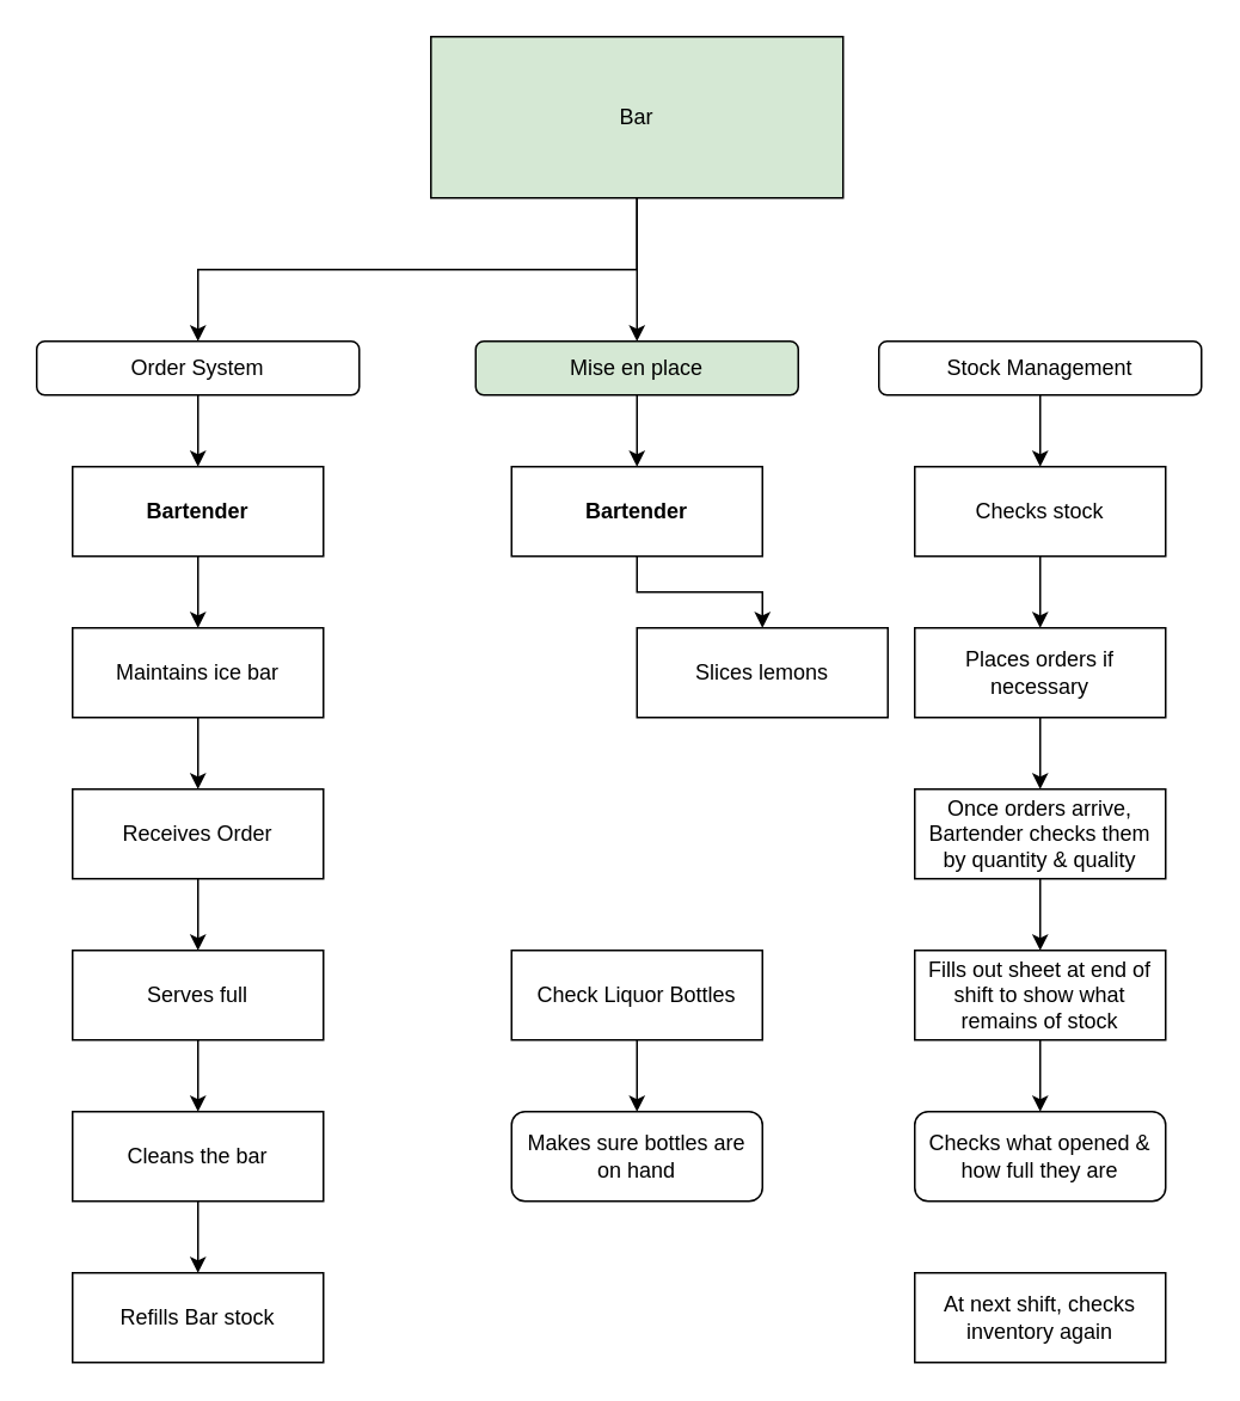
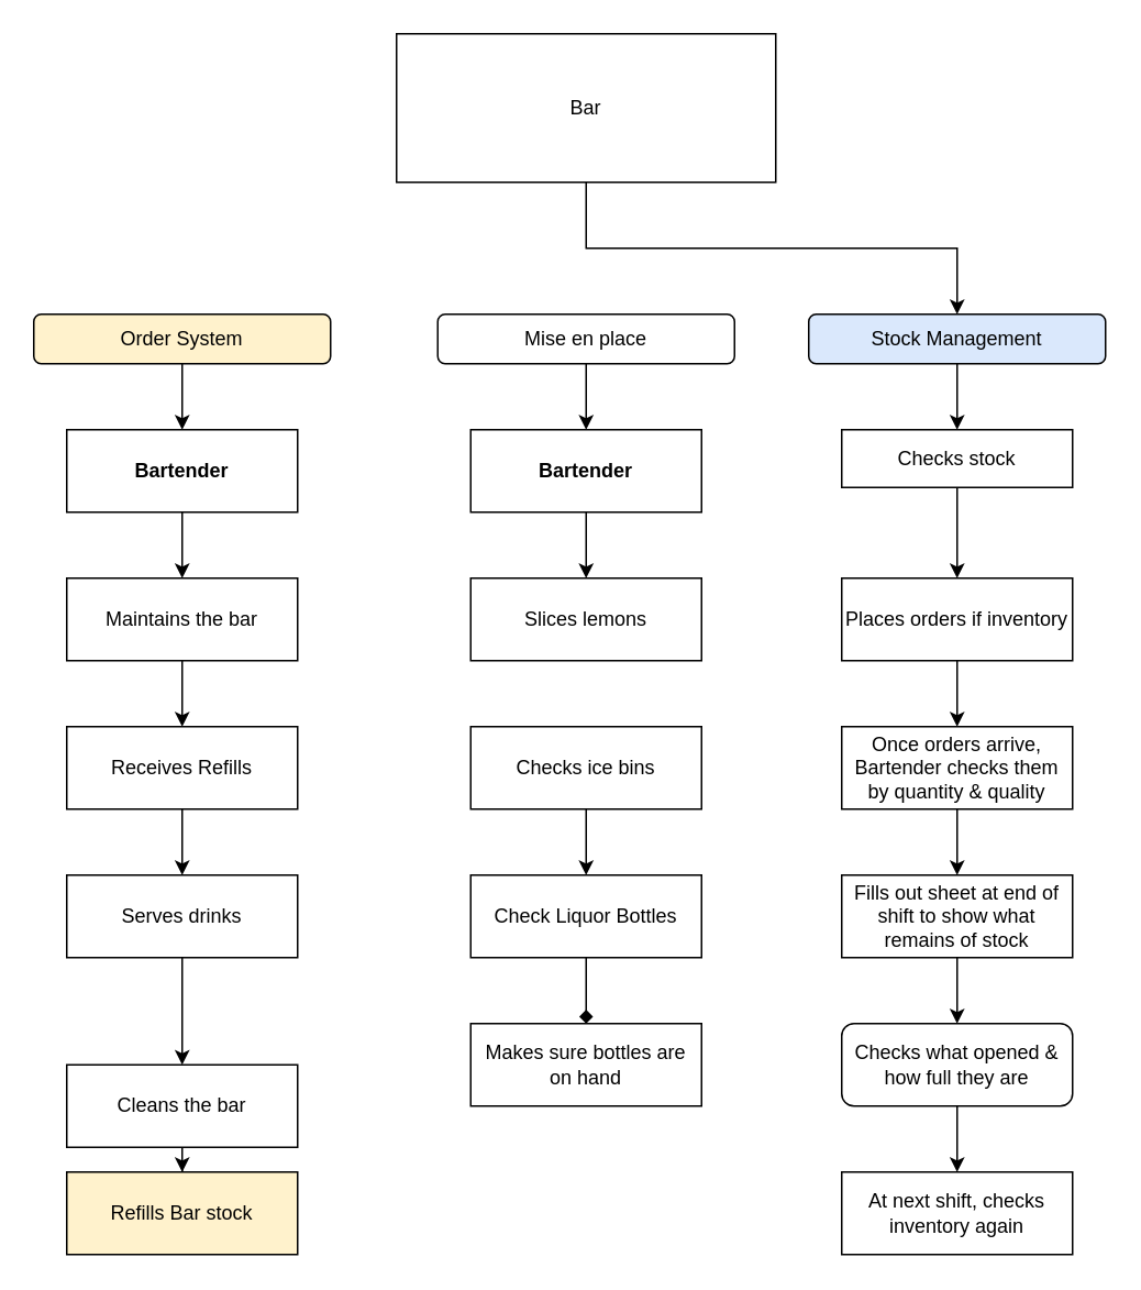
- <mxCell id="5" value="Bar" style="rounded=0;whiteSpace=wrap;html=1;fillColor=#d5e8d4;" vertex="1" parent="1"><mxGeometry x="240" y="20" width="230" height="90" as="geometry" /></mxCell>
+ <mxCell id="5" value="Bar" style="rounded=0;whiteSpace=wrap;html=1;" vertex="1" parent="1"><mxGeometry x="240" y="20" width="230" height="90" as="geometry" /></mxCell>
- <mxCell id="2" style="edgeStyle=orthogonalEdgeStyle;rounded=0;orthogonalLoop=1;jettySize=auto;html=1;exitX=0.5;exitY=1;exitDx=0;exitDy=0;entryX=0.5;entryY=0;entryDx=0;entryDy=0;" edge="1" parent="1" source="5" target="13"><mxGeometry relative="1" as="geometry" /></mxCell>
+ <mxCell id="3" style="edgeStyle=orthogonalEdgeStyle;rounded=0;orthogonalLoop=1;jettySize=auto;html=1;exitX=0.5;exitY=1;exitDx=0;exitDy=0;" edge="1" parent="1" source="5" target="17"><mxGeometry relative="1" as="geometry" /></mxCell>
- <mxCell id="4" style="edgeStyle=orthogonalEdgeStyle;rounded=0;orthogonalLoop=1;jettySize=auto;html=1;exitX=0.5;exitY=1;exitDx=0;exitDy=0;entryX=0.5;entryY=0;entryDx=0;entryDy=0;" edge="1" parent="1" source="5" target="15"><mxGeometry relative="1" as="geometry" /></mxCell>
- <mxCell id="13" value="Order System" style="rounded=1;whiteSpace=wrap;html=1;" vertex="1" parent="1"><mxGeometry x="20" y="190" width="180" height="30" as="geometry" /></mxCell>
+ <mxCell id="13" value="Order System" style="rounded=1;whiteSpace=wrap;html=1;fillColor=#fff2cc;" vertex="1" parent="1"><mxGeometry x="20" y="190" width="180" height="30" as="geometry" /></mxCell>
- <mxCell id="15" value="Mise en place" style="rounded=1;whiteSpace=wrap;html=1;fillColor=#d5e8d4;" vertex="1" parent="1"><mxGeometry x="265" y="190" width="180" height="30" as="geometry" /></mxCell>
+ <mxCell id="15" value="Mise en place" style="rounded=1;whiteSpace=wrap;html=1;" vertex="1" parent="1"><mxGeometry x="265" y="190" width="180" height="30" as="geometry" /></mxCell>
- <mxCell id="17" value="Stock Management" style="rounded=1;whiteSpace=wrap;html=1;" vertex="1" parent="1"><mxGeometry x="490" y="190" width="180" height="30" as="geometry" /></mxCell>
+ <mxCell id="17" value="Stock Management" style="rounded=1;whiteSpace=wrap;html=1;fillColor=#dae8fc;" vertex="1" parent="1"><mxGeometry x="490" y="190" width="180" height="30" as="geometry" /></mxCell>
- <mxCell id="26" value="Checks stock" style="rounded=0;whiteSpace=wrap;html=1;" vertex="1" parent="1"><mxGeometry x="510" y="260" width="140" height="50" as="geometry" /></mxCell>
+ <mxCell id="26" value="Checks stock" style="rounded=0;whiteSpace=wrap;html=1;" vertex="1" parent="1"><mxGeometry x="510" y="260" width="140" height="35" as="geometry" /></mxCell>
- <mxCell id="9" value="Maintains ice bar" style="rounded=0;whiteSpace=wrap;html=1;" vertex="1" parent="1"><mxGeometry x="40" y="350" width="140" height="50" as="geometry" /></mxCell>
+ <mxCell id="9" value="Maintains the bar" style="rounded=0;whiteSpace=wrap;html=1;" vertex="1" parent="1"><mxGeometry x="40" y="350" width="140" height="50" as="geometry" /></mxCell>
- <mxCell id="20" value="Slices lemons" style="rounded=0;whiteSpace=wrap;html=1;" vertex="1" parent="1"><mxGeometry x="355" y="350" width="140" height="50" as="geometry" /></mxCell>
+ <mxCell id="20" value="Slices lemons" style="rounded=0;whiteSpace=wrap;html=1;" vertex="1" parent="1"><mxGeometry x="285" y="350" width="140" height="50" as="geometry" /></mxCell>
- <mxCell id="30" value="Places orders if necessary" style="rounded=0;whiteSpace=wrap;html=1;" vertex="1" parent="1"><mxGeometry x="510" y="350" width="140" height="50" as="geometry" /></mxCell>
+ <mxCell id="30" value="Places orders if inventory" style="rounded=0;whiteSpace=wrap;html=1;" vertex="1" parent="1"><mxGeometry x="510" y="350" width="140" height="50" as="geometry" /></mxCell>
- <mxCell id="11" value="Receives Order" style="rounded=0;whiteSpace=wrap;html=1;" vertex="1" parent="1"><mxGeometry x="40" y="440" width="140" height="50" as="geometry" /></mxCell>
+ <mxCell id="11" value="Receives Refills" style="rounded=0;whiteSpace=wrap;html=1;" vertex="1" parent="1"><mxGeometry x="40" y="440" width="140" height="50" as="geometry" /></mxCell>
+ <mxCell id="22" value="Checks ice bins" style="rounded=0;whiteSpace=wrap;html=1;" vertex="1" parent="1"><mxGeometry x="285" y="440" width="140" height="50" as="geometry" /></mxCell>
+ <mxCell id="21" value="" style="edgeStyle=orthogonalEdgeStyle;rounded=0;orthogonalLoop=1;jettySize=auto;html=1;" edge="1" parent="1" source="22" target="24"><mxGeometry relative="1" as="geometry" /></mxCell>
- <mxCell id="28" value="Serves full" style="whiteSpace=wrap;html=1;rounded=0;" vertex="1" parent="1"><mxGeometry x="40" y="530" width="140" height="50" as="geometry" /></mxCell>
+ <mxCell id="28" value="Serves drinks" style="whiteSpace=wrap;html=1;rounded=0;" vertex="1" parent="1"><mxGeometry x="40" y="530" width="140" height="50" as="geometry" /></mxCell>
- <mxCell id="23" value="" style="edgeStyle=orthogonalEdgeStyle;rounded=0;orthogonalLoop=1;jettySize=auto;html=1;" edge="1" parent="1" source="24" target="41"><mxGeometry relative="1" as="geometry" /></mxCell>
+ <mxCell id="23" value="" style="edgeStyle=orthogonalEdgeStyle;rounded=0;orthogonalLoop=1;jettySize=auto;html=1;endArrow=diamond;" edge="1" parent="1" source="24" target="41"><mxGeometry relative="1" as="geometry" /></mxCell>
- <mxCell id="39" value="Cleans the bar" style="whiteSpace=wrap;html=1;rounded=0;" vertex="1" parent="1"><mxGeometry x="40" y="620" width="140" height="50" as="geometry" /></mxCell>
+ <mxCell id="39" value="Cleans the bar" style="whiteSpace=wrap;html=1;rounded=0;" vertex="1" parent="1"><mxGeometry x="40" y="645" width="140" height="50" as="geometry" /></mxCell>
- <mxCell id="41" value="Makes sure bottles are on hand" style="whiteSpace=wrap;html=1;rounded=1;" vertex="1" parent="1"><mxGeometry x="285" y="620" width="140" height="50" as="geometry" /></mxCell>
+ <mxCell id="41" value="Makes sure bottles are on hand" style="rounded=0;whiteSpace=wrap;html=1;" vertex="1" parent="1"><mxGeometry x="285" y="620" width="140" height="50" as="geometry" /></mxCell>
+ <mxCell id="35" value="" style="edgeStyle=orthogonalEdgeStyle;rounded=0;orthogonalLoop=1;jettySize=auto;html=1;" edge="1" parent="1" source="36" target="37"><mxGeometry relative="1" as="geometry" /></mxCell>
- <mxCell id="40" value="Refills Bar stock" style="whiteSpace=wrap;html=1;rounded=0;" vertex="1" parent="1"><mxGeometry x="40" y="710" width="140" height="50" as="geometry" /></mxCell>
+ <mxCell id="40" value="Refills Bar stock" style="whiteSpace=wrap;html=1;rounded=0;fillColor=#fff2cc;" vertex="1" parent="1"><mxGeometry x="40" y="710" width="140" height="50" as="geometry" /></mxCell>
